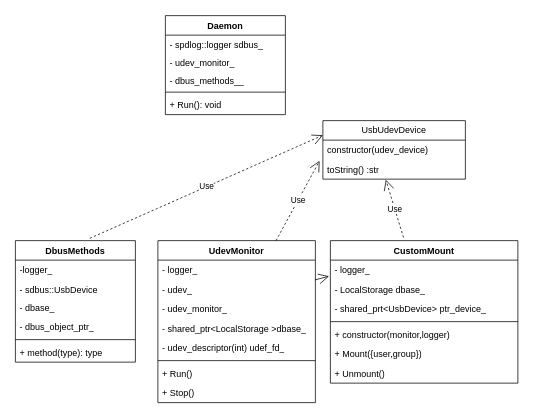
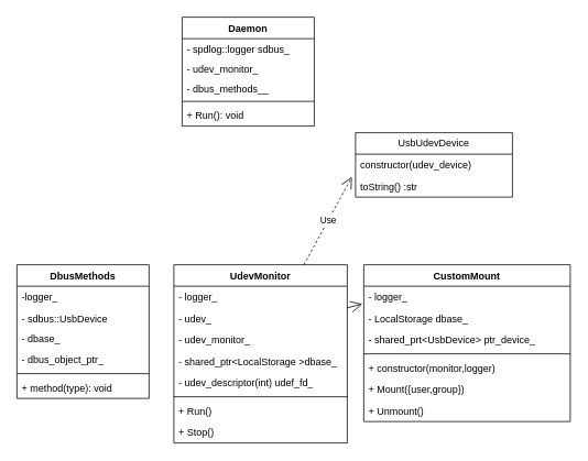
- <mxCell id="23" value="Use" style="endArrow=open;endSize=12;dashed=1;html=1;rounded=0;entryX=0;entryY=0.25;entryDx=0;entryDy=0;exitX=0.62;exitY=-0.019;exitDx=0;exitDy=0;exitPerimeter=0;" parent="1" source="32" target="18" edge="1"><mxGeometry width="160" relative="1" as="geometry"><mxPoint x="90" y="340" as="sourcePoint" /><mxPoint x="437" y="224" as="targetPoint" /></mxGeometry></mxCell>
- <mxCell id="22" value="Use" style="endArrow=open;endSize=12;dashed=1;html=1;rounded=0;entryX=0.442;entryY=1.027;entryDx=0;entryDy=0;entryPerimeter=0;exitX=0.39;exitY=-0.022;exitDx=0;exitDy=0;exitPerimeter=0;" parent="1" source="24" target="20" edge="1"><mxGeometry width="160" relative="1" as="geometry"><mxPoint x="540.8" y="326.184" as="sourcePoint" /><mxPoint x="400" y="240" as="targetPoint" /></mxGeometry></mxCell>
- <mxCell id="38" value="+ method(type): type" style="text;strokeColor=none;fillColor=none;align=left;verticalAlign=top;spacingLeft=4;spacingRight=4;overflow=hidden;rotatable=0;points=[[0,0.5],[1,0.5]];portConstraint=eastwest;whiteSpace=wrap;html=1;" vertex="1" parent="32"><mxGeometry y="136" width="160" height="26" as="geometry" /></mxCell>
+ <mxCell id="38" value="+ method(type): void" style="text;strokeColor=none;fillColor=none;align=left;verticalAlign=top;spacingLeft=4;spacingRight=4;overflow=hidden;rotatable=0;points=[[0,0.5],[1,0.5]];portConstraint=eastwest;whiteSpace=wrap;html=1;" vertex="1" parent="32"><mxGeometry y="136" width="160" height="26" as="geometry" /></mxCell>
